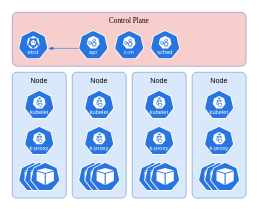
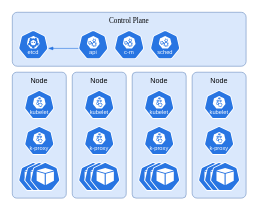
- <mxCell id="2" value="Control Plane" style="rounded=1;whiteSpace=wrap;html=1;fillColor=#f8cecc;strokeColor=#6c8ebf;verticalAlign=top;fontFamily=Verdana;arcSize=9;" parent="1" vertex="1"><mxGeometry x="20" y="20" width="390" height="90" as="geometry" /></mxCell>
+ <mxCell id="2" value="Control Plane" style="rounded=1;whiteSpace=wrap;html=1;fillColor=#dae8fc;strokeColor=#6c8ebf;verticalAlign=top;fontFamily=Verdana;arcSize=9;" parent="1" vertex="1"><mxGeometry x="20" y="20" width="390" height="90" as="geometry" /></mxCell>
